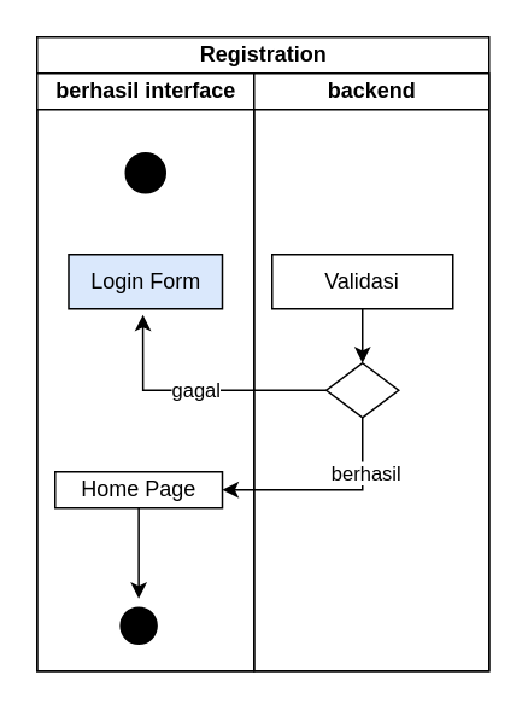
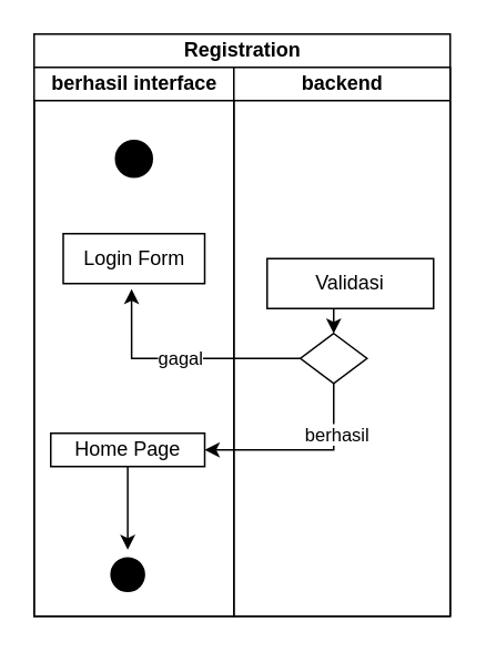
- <mxCell id="6" value="Login Form" style="html=1;whiteSpace=wrap;fillColor=#dae8fc;" vertex="1" parent="3"><mxGeometry x="17.5" y="100" width="85" height="30" as="geometry" /></mxCell>
+ <mxCell id="6" value="Login Form" style="html=1;whiteSpace=wrap;" vertex="1" parent="3"><mxGeometry x="17.5" y="100" width="85" height="30" as="geometry" /></mxCell>
- <mxCell id="12" value="Validasi" style="html=1;whiteSpace=wrap;" vertex="1" parent="10"><mxGeometry x="10" y="100" width="100" height="30" as="geometry" /></mxCell>
+ <mxCell id="12" value="Validasi" style="html=1;whiteSpace=wrap;" vertex="1" parent="10"><mxGeometry x="20" y="115" width="100" height="30" as="geometry" /></mxCell>
